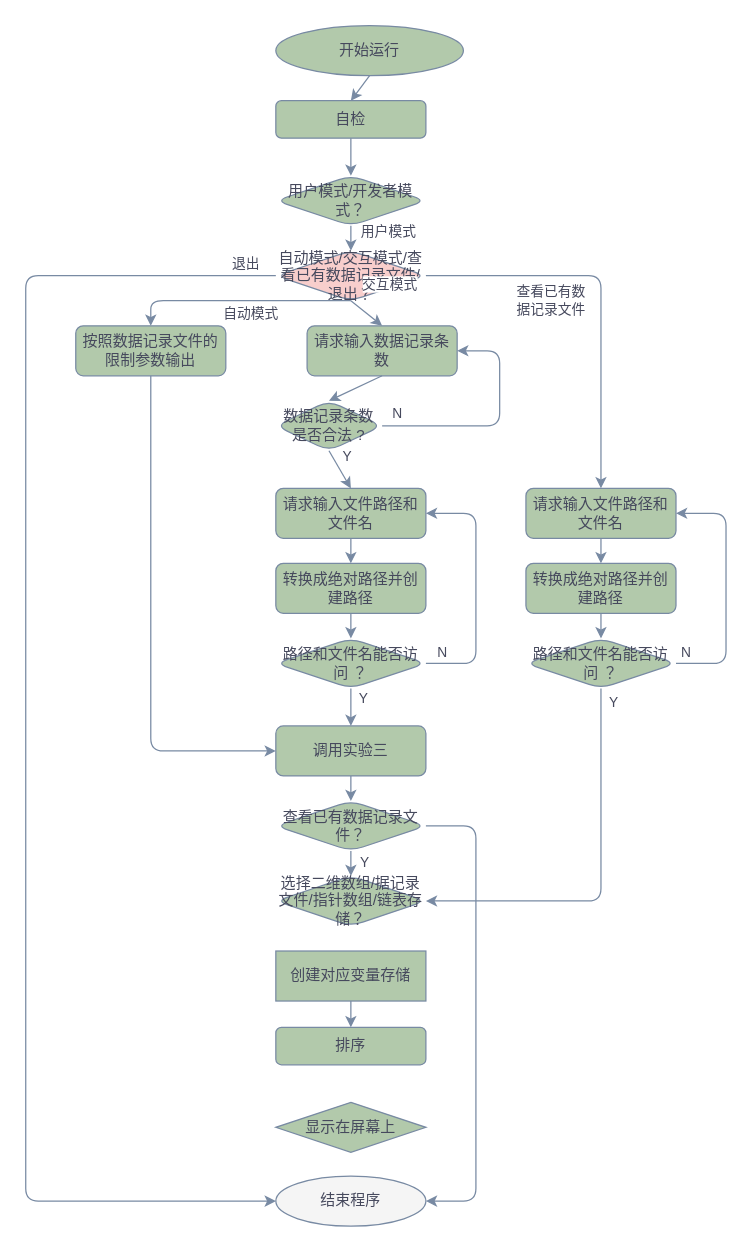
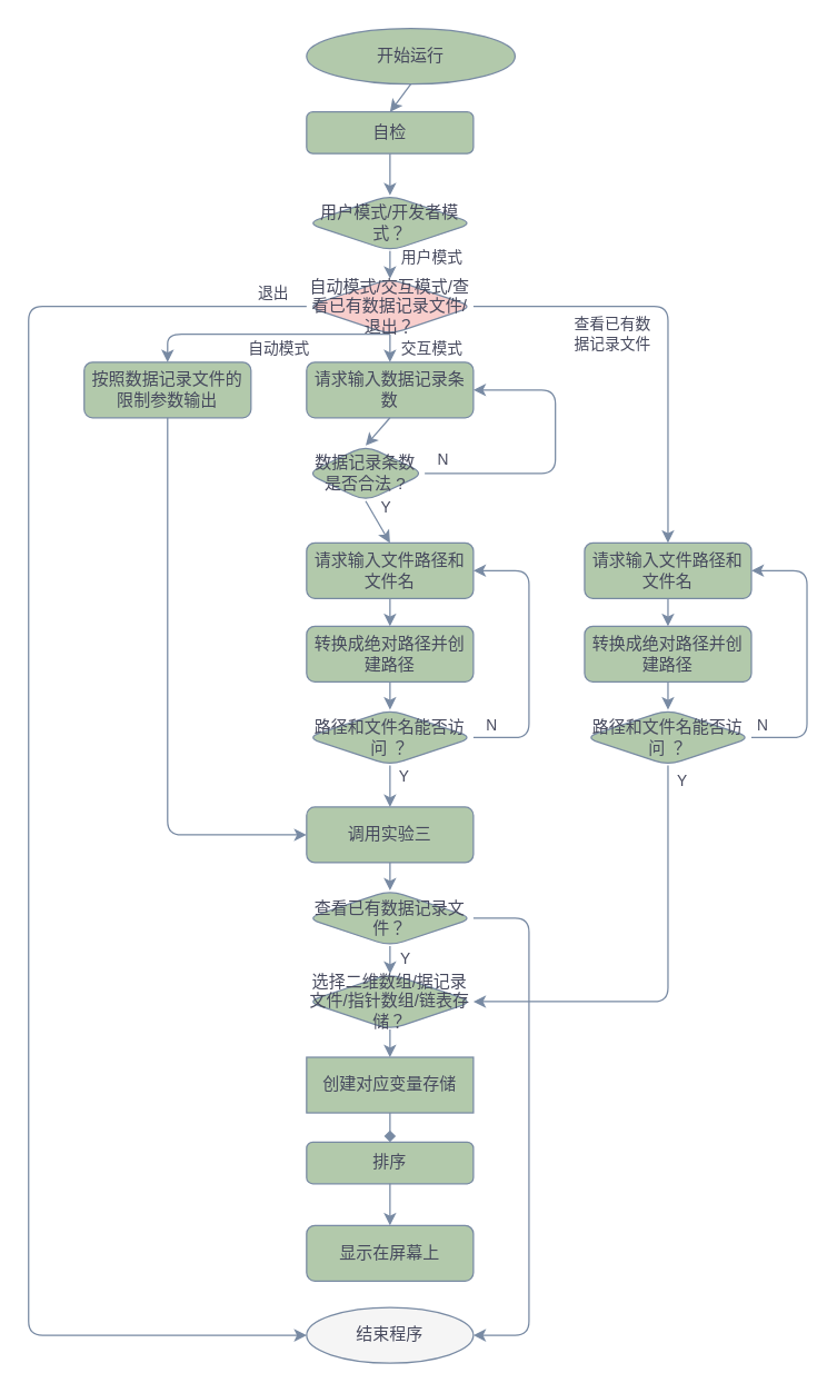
- <mxCell id="12" value="请求输入数据记录条数" style="rounded=1;whiteSpace=wrap;html=1;fillColor=#B2C9AB;strokeColor=#788AA3;fontColor=#46495D;" parent="1" vertex="1"><mxGeometry x="245" y="260" width="120" height="40" as="geometry" /></mxCell>
+ <mxCell id="12" value="请求输入数据记录条数" style="rounded=1;whiteSpace=wrap;html=1;fillColor=#B2C9AB;strokeColor=#788AA3;fontColor=#46495D;" parent="1" vertex="1"><mxGeometry x="220" y="260" width="120" height="40" as="geometry" /></mxCell>
+ <mxCell id="35" value="" style="endArrow=classic;html=1;curved=0;exitX=0.5;exitY=1;exitDx=0;exitDy=0;entryX=0.5;entryY=0;entryDx=0;entryDy=0;rounded=1;strokeColor=#788AA3;fontColor=#46495D;" parent="1" source="34" target="37" edge="1"><mxGeometry width="50" height="50" relative="1" as="geometry"><mxPoint x="83" y="780" as="sourcePoint" /><mxPoint x="133" y="730" as="targetPoint" /></mxGeometry></mxCell>
- <mxCell id="36" value="" style="endArrow=classic;html=1;curved=0;exitX=0.5;exitY=1;exitDx=0;exitDy=0;entryX=0.5;entryY=0;entryDx=0;entryDy=0;rounded=1;strokeColor=#788AA3;fontColor=#46495D;" parent="1" source="37" target="29" edge="1"><mxGeometry x="-0.914" y="10" width="50" height="50" relative="1" as="geometry"><mxPoint x="663" y="770" as="sourcePoint" /><mxPoint x="713" y="780" as="targetPoint" /><Array as="points" /><mxPoint as="offset" /></mxGeometry></mxCell>
+ <mxCell id="36" value="" style="endArrow=diamond;html=1;curved=0;exitX=0.5;exitY=1;exitDx=0;exitDy=0;entryX=0.5;entryY=0;entryDx=0;entryDy=0;rounded=1;strokeColor=#788AA3;fontColor=#46495D;" parent="1" source="37" target="29" edge="1"><mxGeometry x="-0.914" y="10" width="50" height="50" relative="1" as="geometry"><mxPoint x="663" y="770" as="sourcePoint" /><mxPoint x="713" y="780" as="targetPoint" /><Array as="points" /><mxPoint as="offset" /></mxGeometry></mxCell>
+ <mxCell id="31" value="" style="endArrow=classic;html=1;rounded=1;curved=0;entryX=0.5;entryY=0;entryDx=0;entryDy=0;exitX=0.5;exitY=1;exitDx=0;exitDy=0;strokeColor=#788AA3;fontColor=#46495D;" parent="1" source="29" target="30" edge="1"><mxGeometry width="50" height="50" relative="1" as="geometry"><mxPoint x="151.25" y="931" as="sourcePoint" /><mxPoint x="281.25" y="881" as="targetPoint" /></mxGeometry></mxCell>
- <mxCell id="30" value="显示在屏幕上" style="rhombus;whiteSpace=wrap;html=1;fillColor=#B2C9AB;strokeColor=#788AA3;fontColor=#46495D;" parent="1" vertex="1"><mxGeometry x="220" y="881" width="120" height="40" as="geometry" /></mxCell>
+ <mxCell id="30" value="显示在屏幕上" style="rounded=1;whiteSpace=wrap;html=1;fillColor=#B2C9AB;strokeColor=#788AA3;fontColor=#46495D;" parent="1" vertex="1"><mxGeometry x="220" y="881" width="120" height="40" as="geometry" /></mxCell>
